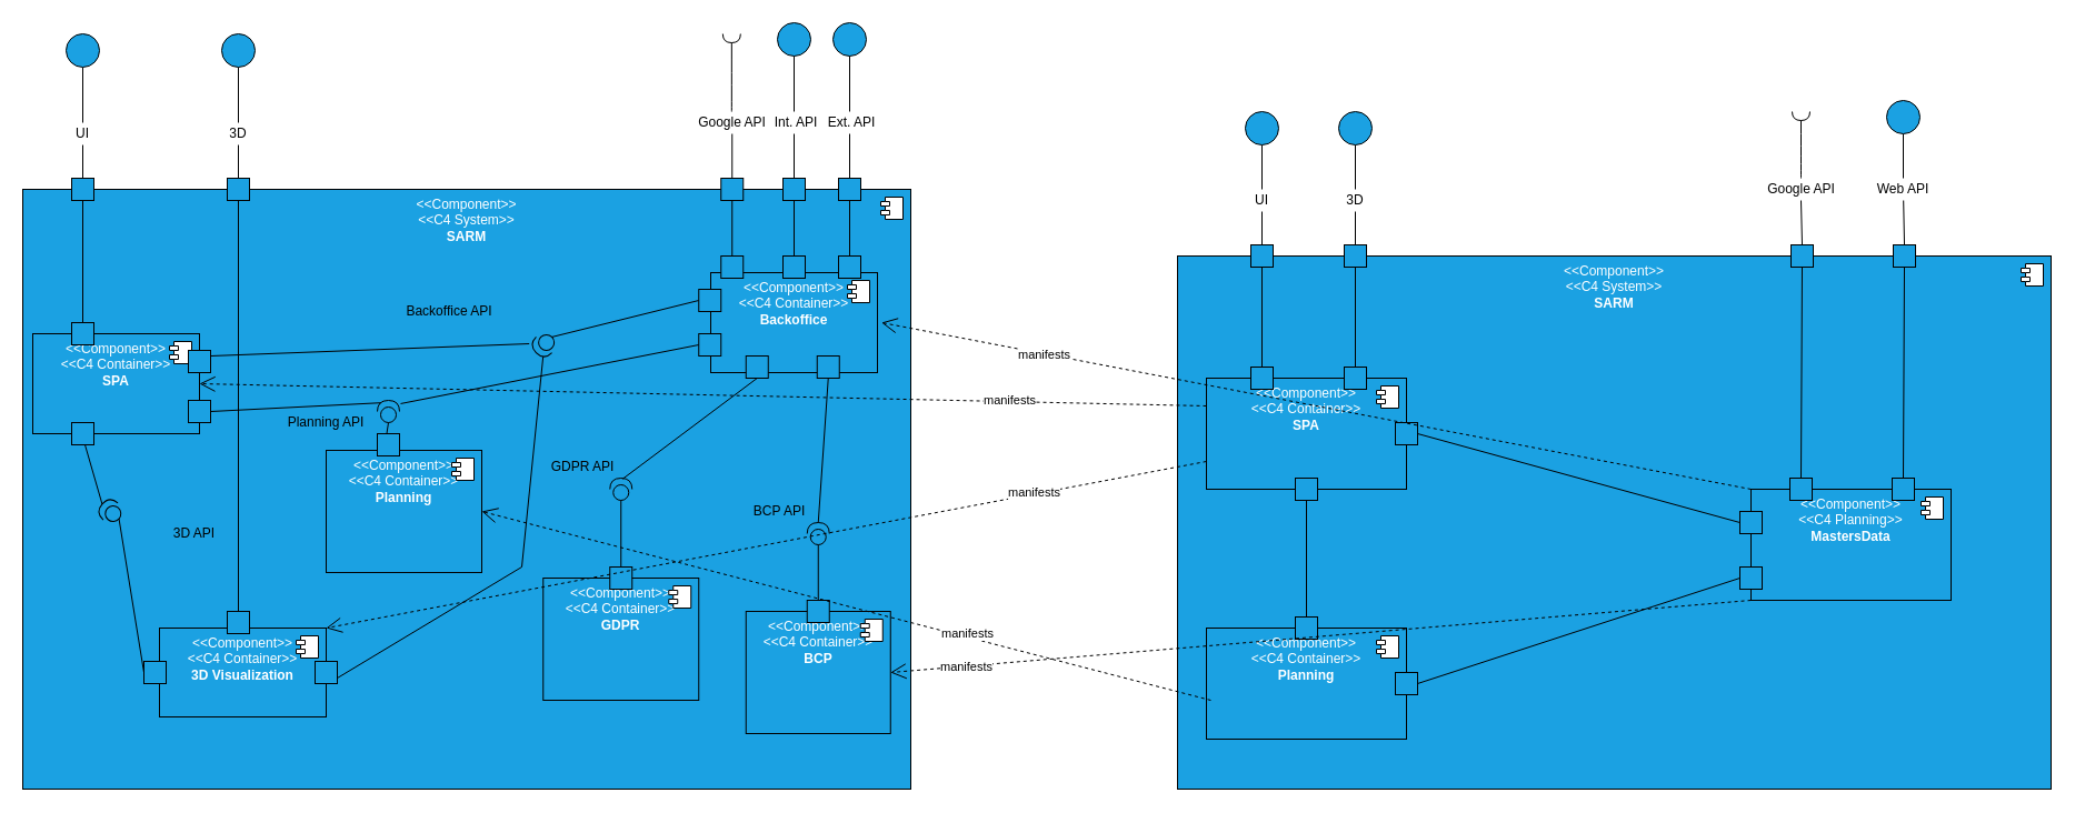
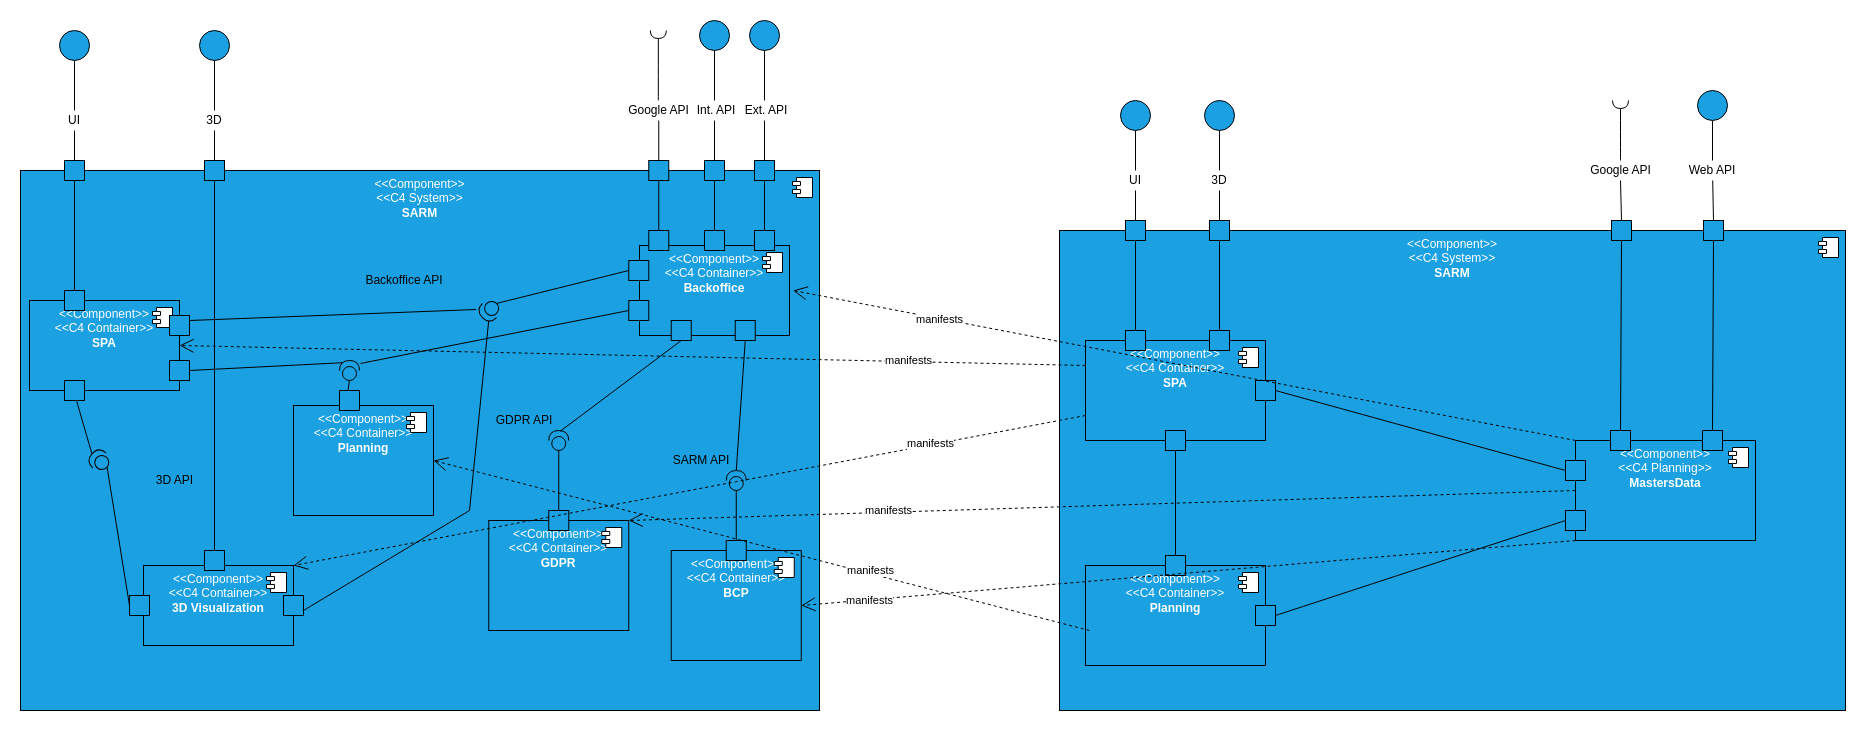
- <mxCell id="61" value="Planning API" style="text;html=1;align=center;verticalAlign=middle;whiteSpace=wrap;rounded=0;" vertex="1" parent="1"><mxGeometry x="248" y="370" width="90" height="20" as="geometry" /></mxCell>
- <mxCell id="70" value="BCP API" style="text;html=1;align=center;verticalAlign=middle;whiteSpace=wrap;rounded=0;" vertex="1" parent="1"><mxGeometry x="655.75" y="450" width="90" height="20" as="geometry" /></mxCell>
+ <mxCell id="70" value="SARM API" style="text;html=1;align=center;verticalAlign=middle;whiteSpace=wrap;rounded=0;" vertex="1" parent="1"><mxGeometry x="655.75" y="450" width="90" height="20" as="geometry" /></mxCell>
+ <mxCell id="134" value="manifests" style="endArrow=open;endSize=12;dashed=1;html=1;rounded=0;entryX=1;entryY=0;entryDx=0;entryDy=0;exitX=0;exitY=0.5;exitDx=0;exitDy=0;" edge="1" parent="1" source="110" target="52"><mxGeometry x="0.449" y="-2" width="160" relative="1" as="geometry"><mxPoint x="1585" y="450" as="sourcePoint" /><mxPoint x="802.6" y="300" as="targetPoint" /><mxPoint x="-1" as="offset" /></mxGeometry></mxCell>
